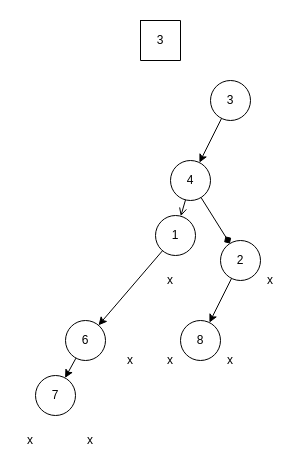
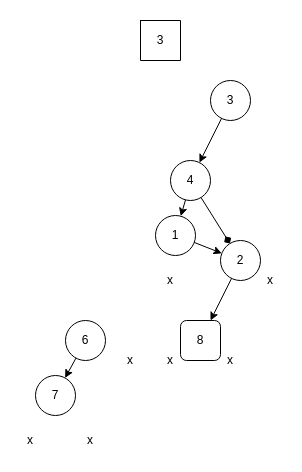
- <mxCell id="3" style="rounded=0;orthogonalLoop=1;jettySize=auto;html=1;endArrow=open;" parent="1" source="4" target="6" edge="1"><mxGeometry relative="1" as="geometry" /></mxCell>
+ <mxCell id="3" style="rounded=0;orthogonalLoop=1;jettySize=auto;html=1;" parent="1" source="4" target="6" edge="1"><mxGeometry relative="1" as="geometry" /></mxCell>
- <mxCell id="12" style="rounded=0;orthogonalLoop=1;jettySize=auto;html=1;" parent="1" source="6" target="11" edge="1"><mxGeometry relative="1" as="geometry"><mxPoint x="180" y="320" as="sourcePoint" /><mxPoint x="151" y="253" as="targetPoint" /></mxGeometry></mxCell>
+ <mxCell id="12" style="rounded=0;orthogonalLoop=1;jettySize=auto;html=1;" parent="1" source="6" target="18" edge="1"><mxGeometry relative="1" as="geometry"><mxPoint x="180" y="320" as="sourcePoint" /><mxPoint x="151" y="253" as="targetPoint" /></mxGeometry></mxCell>
- <mxCell id="20" value="8" style="ellipse;whiteSpace=wrap;html=1;aspect=fixed;fillColor=none;" parent="1" vertex="1"><mxGeometry x="180" y="320" width="40" height="40" as="geometry" /></mxCell>
+ <mxCell id="20" value="8" style="whiteSpace=wrap;html=1;aspect=fixed;fillColor=none;rounded=1;" parent="1" vertex="1"><mxGeometry x="180" y="320" width="40" height="40" as="geometry" /></mxCell>
